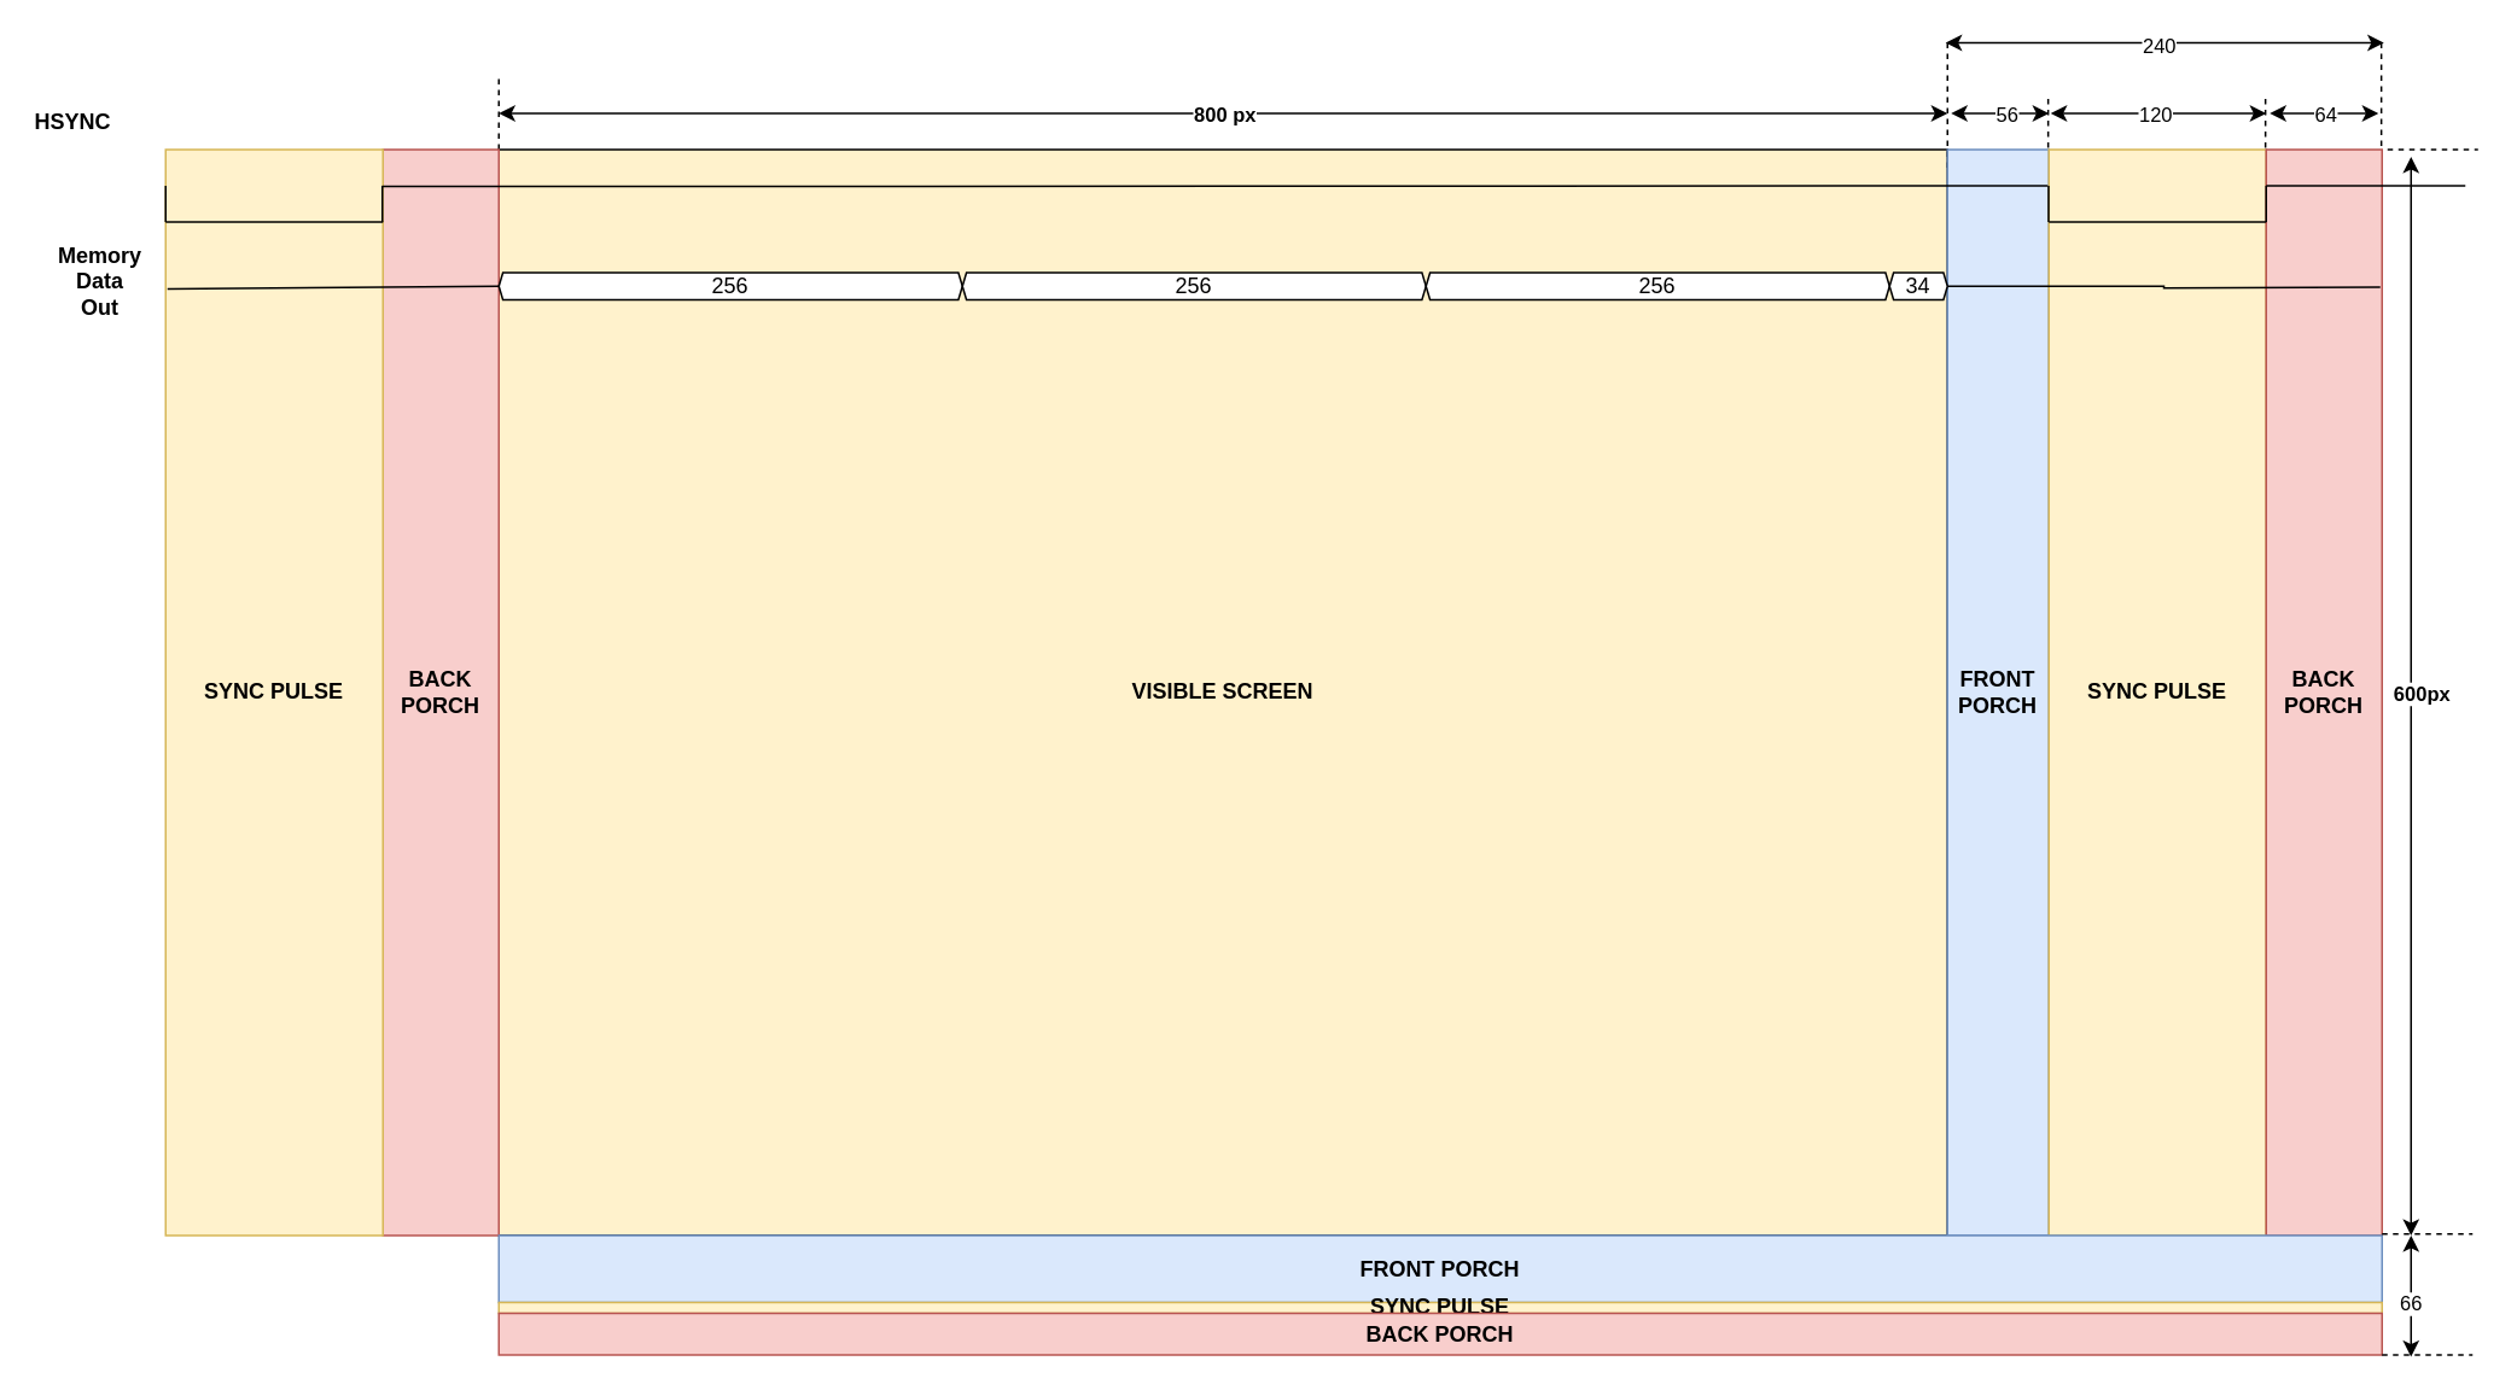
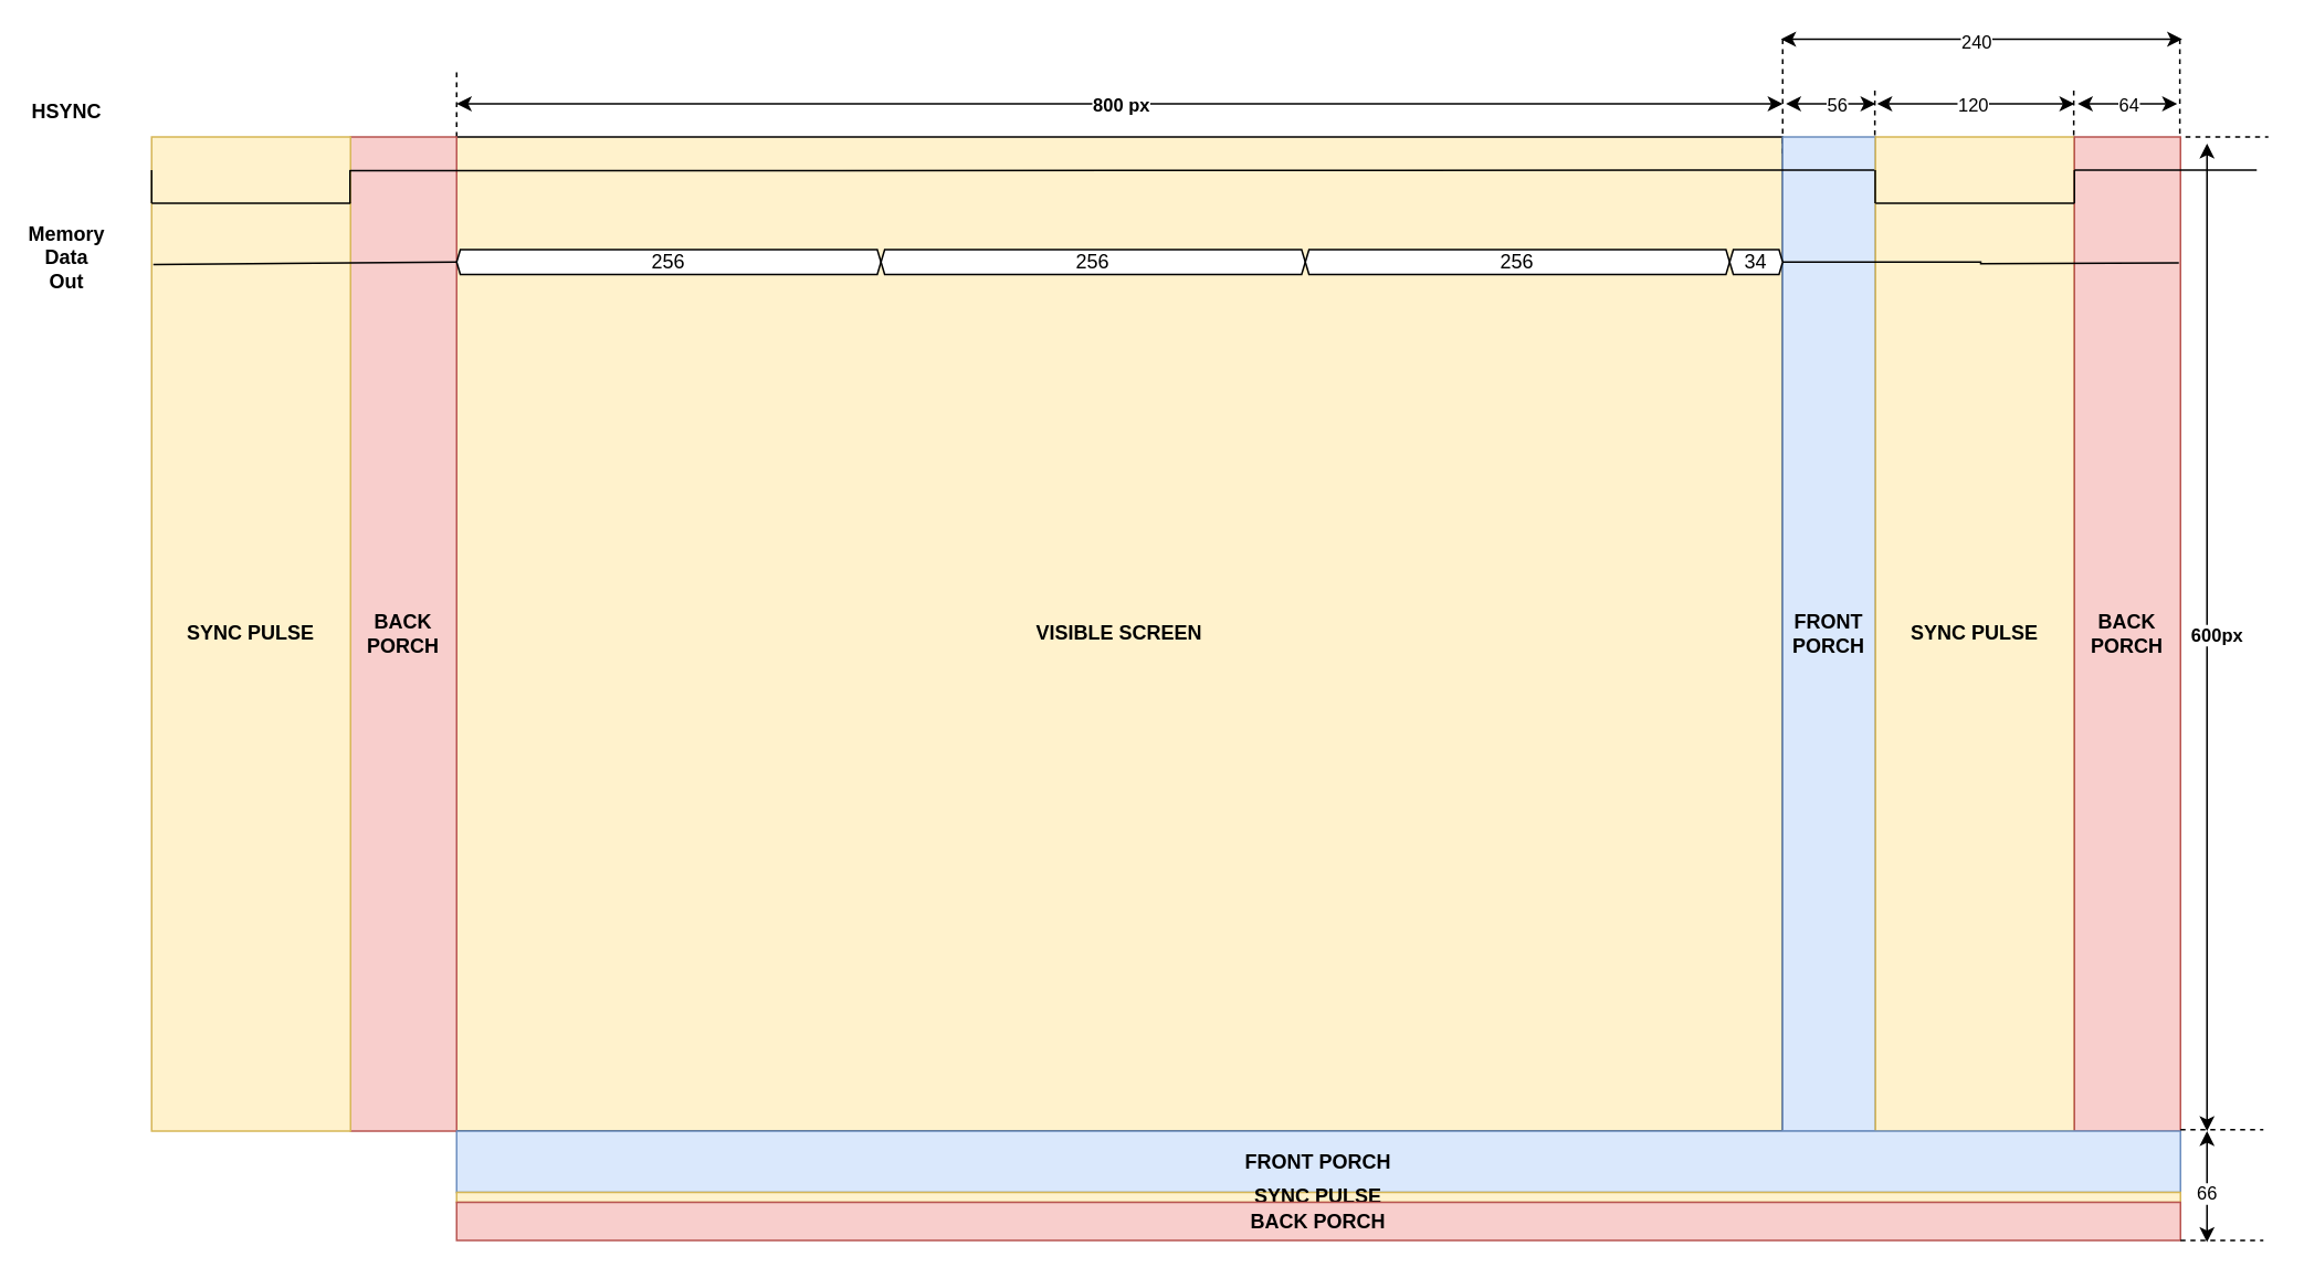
- <mxCell id="30" value="Memory Data Out" style="text;html=1;strokeColor=none;fillColor=none;align=center;verticalAlign=middle;whiteSpace=wrap;rounded=0;fontStyle=1" parent="1" vertex="1"><mxGeometry x="35" y="145" width="40" height="20" as="geometry" /></mxCell>
+ <mxCell id="30" value="Memory Data Out" style="text;html=1;strokeColor=none;fillColor=none;align=center;verticalAlign=middle;whiteSpace=wrap;rounded=0;fontStyle=1" parent="1" vertex="1"><mxGeometry x="20" y="145" width="40" height="20" as="geometry" /></mxCell>
